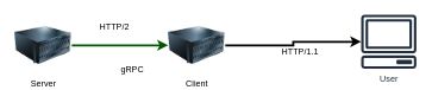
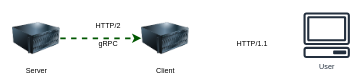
- <mxCell id="9" value="HTTP/2" style="text;html=1;strokeColor=none;fillColor=none;align=center;verticalAlign=middle;whiteSpace=wrap;rounded=0;" vertex="1" parent="1"><mxGeometry x="140" y="28" width="40" height="20" as="geometry" /></mxCell>
+ <mxCell id="9" value="HTTP/2" style="text;html=1;strokeColor=none;fillColor=none;align=center;verticalAlign=middle;whiteSpace=wrap;rounded=0;" vertex="1" parent="1"><mxGeometry x="160" y="33" width="40" height="20" as="geometry" /></mxCell>
- <mxCell id="2" value="" style="edgeStyle=orthogonalEdgeStyle;rounded=0;orthogonalLoop=1;jettySize=auto;html=1;strokeWidth=3;fillColor=#008a00;strokeColor=#005700;" edge="1" parent="1" source="3" target="5"><mxGeometry relative="1" as="geometry" /></mxCell>
+ <mxCell id="2" value="" style="edgeStyle=orthogonalEdgeStyle;rounded=0;orthogonalLoop=1;jettySize=auto;html=1;strokeWidth=3;fillColor=#008a00;strokeColor=#005700;dashed=1;" edge="1" parent="1" source="3" target="5"><mxGeometry relative="1" as="geometry" /></mxCell>
- <mxCell id="4" style="edgeStyle=orthogonalEdgeStyle;rounded=0;orthogonalLoop=1;jettySize=auto;html=1;strokeWidth=3;" edge="1" parent="1" source="5" target="7"><mxGeometry relative="1" as="geometry" /></mxCell>
- <mxCell id="6" value="gRPC" style="text;html=1;strokeColor=none;fillColor=none;align=center;verticalAlign=middle;whiteSpace=wrap;rounded=0;" vertex="1" parent="1"><mxGeometry x="165" y="88" width="40" height="20" as="geometry" /></mxCell>
+ <mxCell id="6" value="gRPC" style="text;html=1;strokeColor=none;fillColor=none;align=center;verticalAlign=middle;whiteSpace=wrap;rounded=0;" vertex="1" parent="1"><mxGeometry x="160" y="63" width="40" height="20" as="geometry" /></mxCell>
